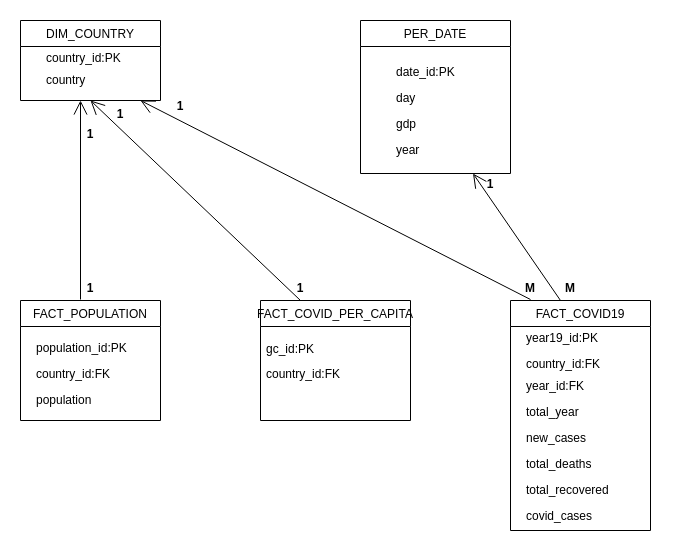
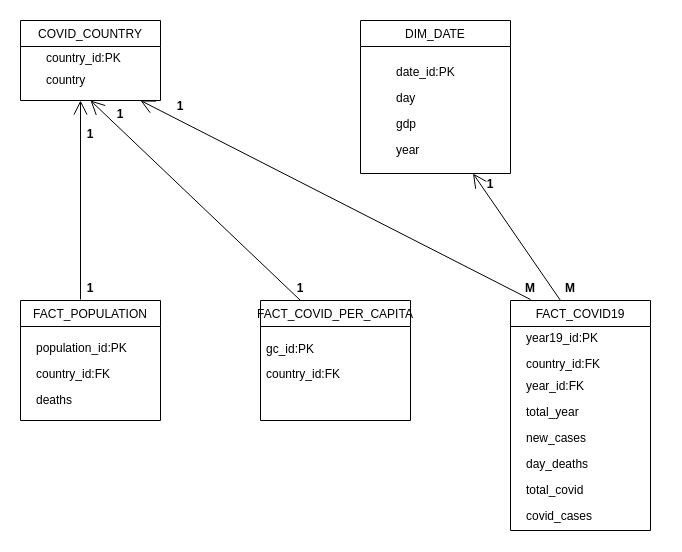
- <mxCell id="7" value="DIM_COUNTRY" style="swimlane;fontStyle=0;childLayout=stackLayout;horizontal=1;startSize=26;fillColor=none;horizontalStack=0;resizeParent=1;resizeParentMax=0;resizeLast=0;collapsible=1;marginBottom=0;" vertex="1" parent="1"><mxGeometry x="20" y="20" width="140" height="80" as="geometry" /></mxCell>
+ <mxCell id="7" value="COVID_COUNTRY" style="swimlane;fontStyle=0;childLayout=stackLayout;horizontal=1;startSize=26;fillColor=none;horizontalStack=0;resizeParent=1;resizeParentMax=0;resizeLast=0;collapsible=1;marginBottom=0;" vertex="1" parent="1"><mxGeometry x="20" y="20" width="140" height="80" as="geometry" /></mxCell>
- <mxCell id="2" value="PER_DATE" style="swimlane;fontStyle=0;childLayout=stackLayout;horizontal=1;startSize=26;fillColor=none;horizontalStack=0;resizeParent=1;resizeParentMax=0;resizeLast=0;collapsible=1;marginBottom=0;" vertex="1" parent="1"><mxGeometry x="360" y="20" width="150" height="153" as="geometry" /></mxCell>
+ <mxCell id="2" value="DIM_DATE" style="swimlane;fontStyle=0;childLayout=stackLayout;horizontal=1;startSize=26;fillColor=none;horizontalStack=0;resizeParent=1;resizeParentMax=0;resizeLast=0;collapsible=1;marginBottom=0;" vertex="1" parent="1"><mxGeometry x="360" y="20" width="150" height="153" as="geometry" /></mxCell>
- <mxCell id="13" value="population" style="text;strokeColor=none;fillColor=none;align=left;verticalAlign=top;spacingLeft=4;spacingRight=4;overflow=hidden;rotatable=0;points=[[0,0.5],[1,0.5]];portConstraint=eastwest;" vertex="1" parent="1"><mxGeometry x="30" y="386" width="140" height="26" as="geometry" /></mxCell>
+ <mxCell id="13" value="deaths" style="text;strokeColor=none;fillColor=none;align=left;verticalAlign=top;spacingLeft=4;spacingRight=4;overflow=hidden;rotatable=0;points=[[0,0.5],[1,0.5]];portConstraint=eastwest;" vertex="1" parent="1"><mxGeometry x="30" y="386" width="140" height="26" as="geometry" /></mxCell>
- <mxCell id="22" value="total_deaths" style="text;strokeColor=none;fillColor=none;align=left;verticalAlign=top;spacingLeft=4;spacingRight=4;overflow=hidden;rotatable=0;points=[[0,0.5],[1,0.5]];portConstraint=eastwest;" vertex="1" parent="1"><mxGeometry x="520" y="450" width="140" height="26" as="geometry" /></mxCell>
+ <mxCell id="22" value="day_deaths" style="text;strokeColor=none;fillColor=none;align=left;verticalAlign=top;spacingLeft=4;spacingRight=4;overflow=hidden;rotatable=0;points=[[0,0.5],[1,0.5]];portConstraint=eastwest;" vertex="1" parent="1"><mxGeometry x="520" y="450" width="140" height="26" as="geometry" /></mxCell>
- <mxCell id="23" value="total_recovered" style="text;strokeColor=none;fillColor=none;align=left;verticalAlign=top;spacingLeft=4;spacingRight=4;overflow=hidden;rotatable=0;points=[[0,0.5],[1,0.5]];portConstraint=eastwest;" vertex="1" parent="1"><mxGeometry x="520" y="476" width="140" height="26" as="geometry" /></mxCell>
+ <mxCell id="23" value="total_covid" style="text;strokeColor=none;fillColor=none;align=left;verticalAlign=top;spacingLeft=4;spacingRight=4;overflow=hidden;rotatable=0;points=[[0,0.5],[1,0.5]];portConstraint=eastwest;" vertex="1" parent="1"><mxGeometry x="520" y="476" width="140" height="26" as="geometry" /></mxCell>
